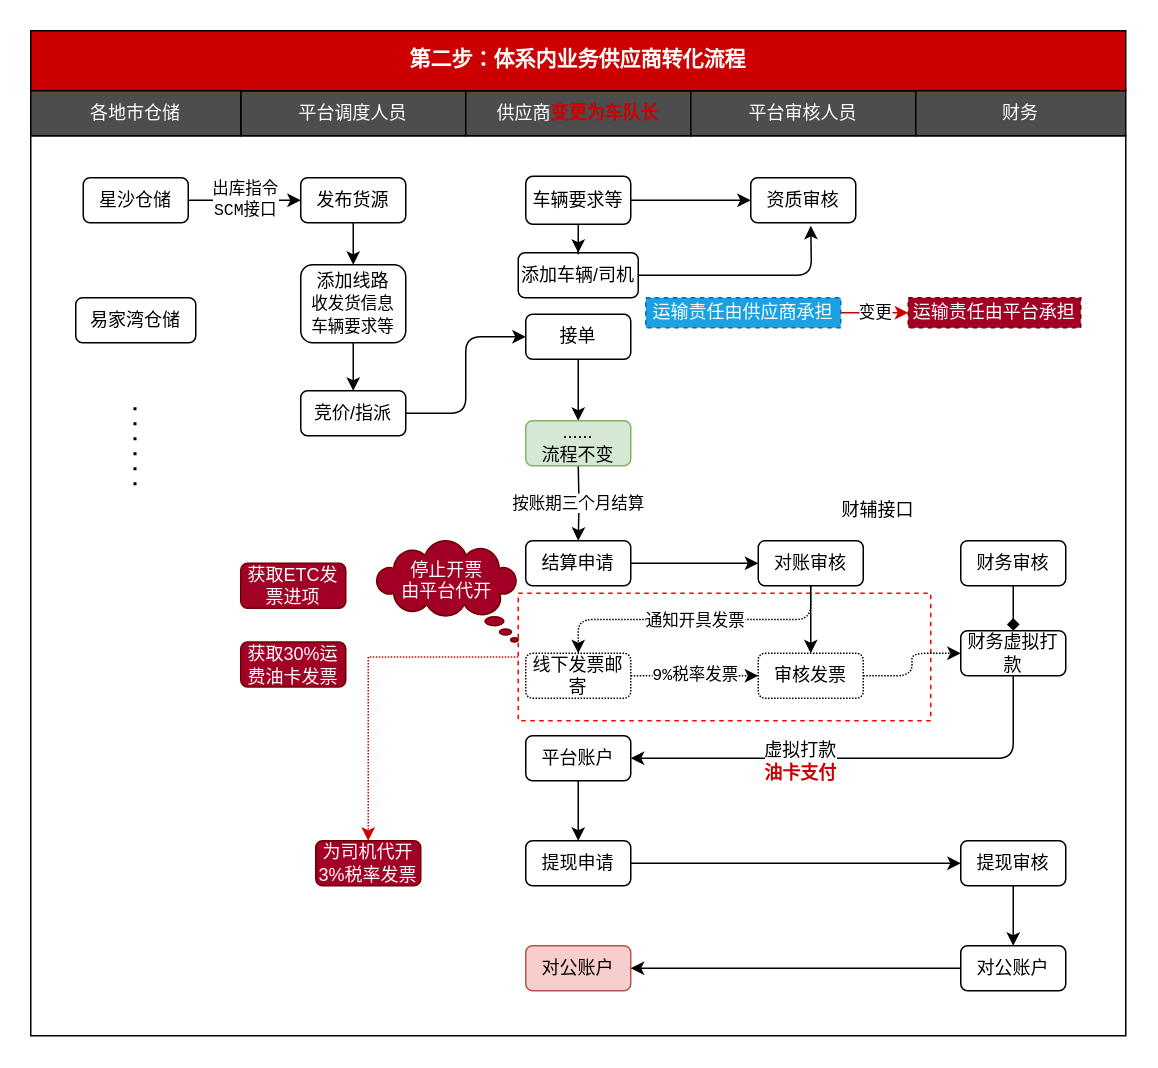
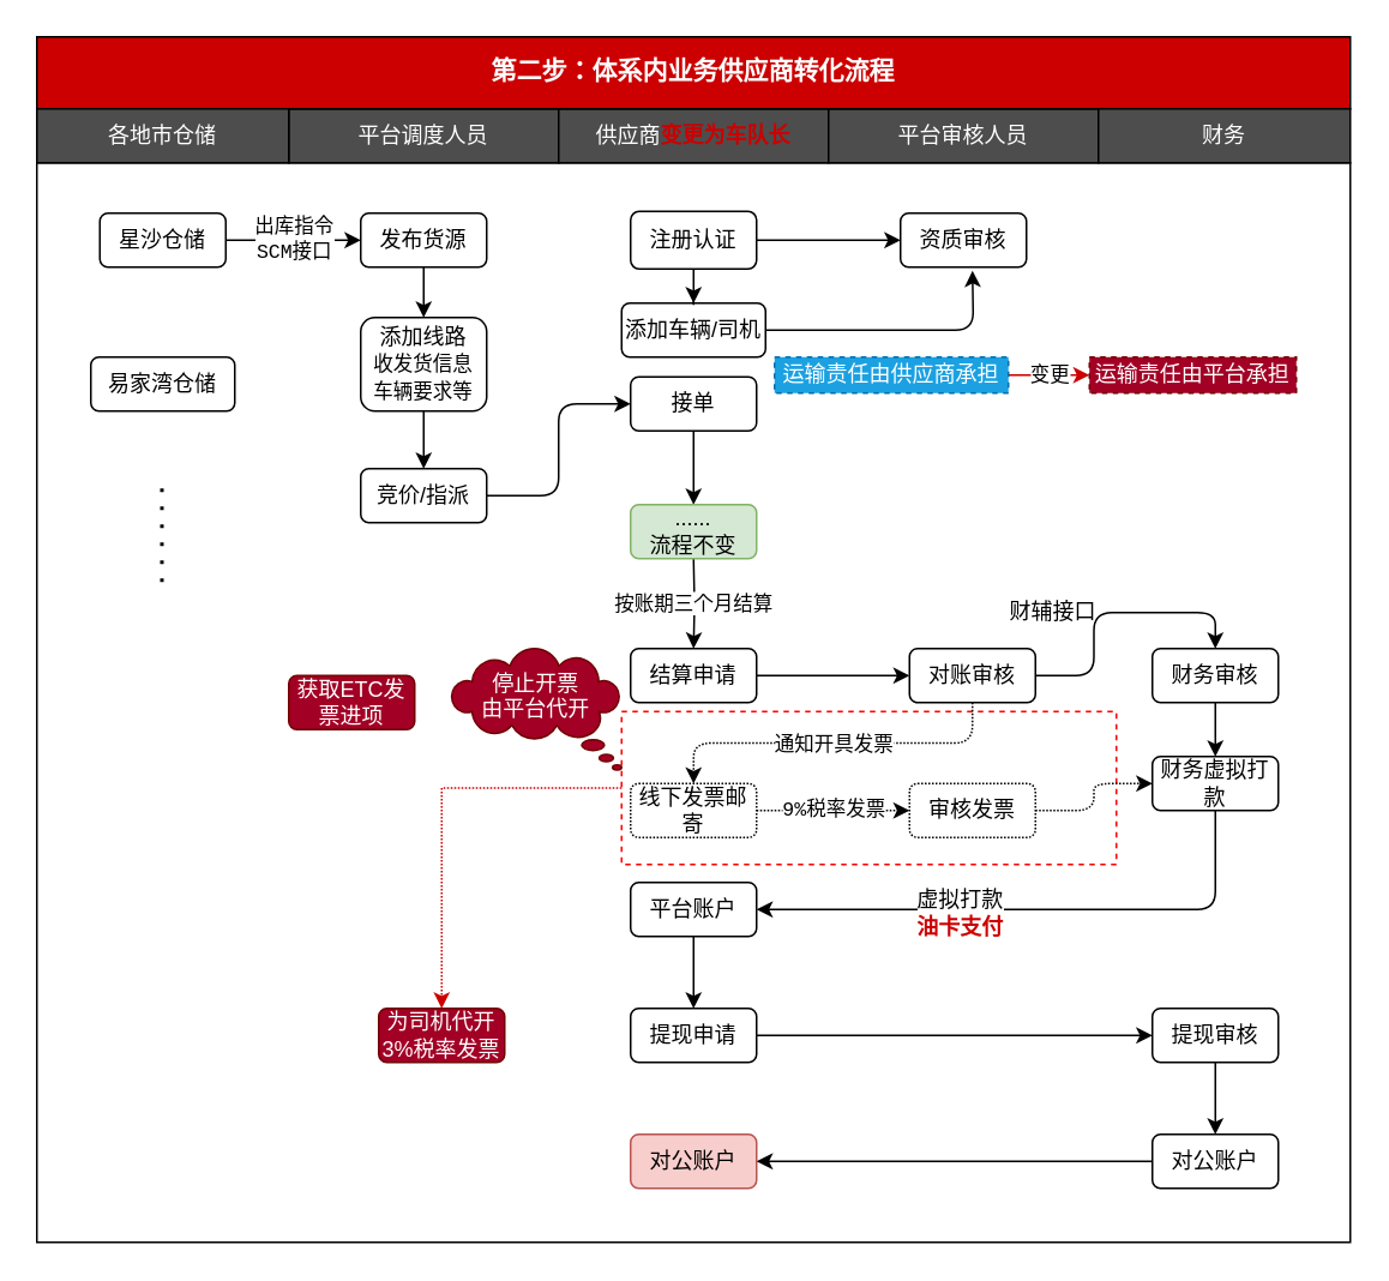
- <mxCell id="40" value="车辆要求等" style="rounded=1;whiteSpace=wrap;html=1;" parent="1" vertex="1"><mxGeometry x="350" y="117" width="70" height="32" as="geometry" /></mxCell>
+ <mxCell id="40" value="注册认证" style="rounded=1;whiteSpace=wrap;html=1;" parent="1" vertex="1"><mxGeometry x="350" y="117" width="70" height="32" as="geometry" /></mxCell>
- <mxCell id="20" style="edgeStyle=orthogonalEdgeStyle;rounded=1;orthogonalLoop=1;jettySize=auto;html=1;entryX=0.5;entryY=0;entryDx=0;entryDy=0;startArrow=none;startFill=0;endArrow=diamond;" parent="1" source="21" target="31" edge="1"><mxGeometry relative="1" as="geometry" /></mxCell>
+ <mxCell id="20" style="edgeStyle=orthogonalEdgeStyle;rounded=1;orthogonalLoop=1;jettySize=auto;html=1;entryX=0.5;entryY=0;entryDx=0;entryDy=0;startArrow=none;startFill=0;" parent="1" source="21" target="31" edge="1"><mxGeometry relative="1" as="geometry" /></mxCell>
- <mxCell id="16" style="edgeStyle=orthogonalEdgeStyle;rounded=1;orthogonalLoop=1;jettySize=auto;html=1;" parent="1" source="17" target="56" edge="1"><mxGeometry relative="1" as="geometry" /></mxCell>
+ <mxCell id="16" style="edgeStyle=orthogonalEdgeStyle;rounded=1;orthogonalLoop=1;jettySize=auto;html=1;entryX=0.5;entryY=0;entryDx=0;entryDy=0;" parent="1" source="17" target="21" edge="1"><mxGeometry relative="1" as="geometry" /></mxCell>
- <mxCell id="61" value="获取30%运费油卡发票" style="rounded=1;whiteSpace=wrap;html=1;fillColor=#a20025;strokeColor=#6F0000;fontColor=#ffffff;" vertex="1" parent="1"><mxGeometry x="160" y="427.5" width="70" height="30" as="geometry" /></mxCell>
